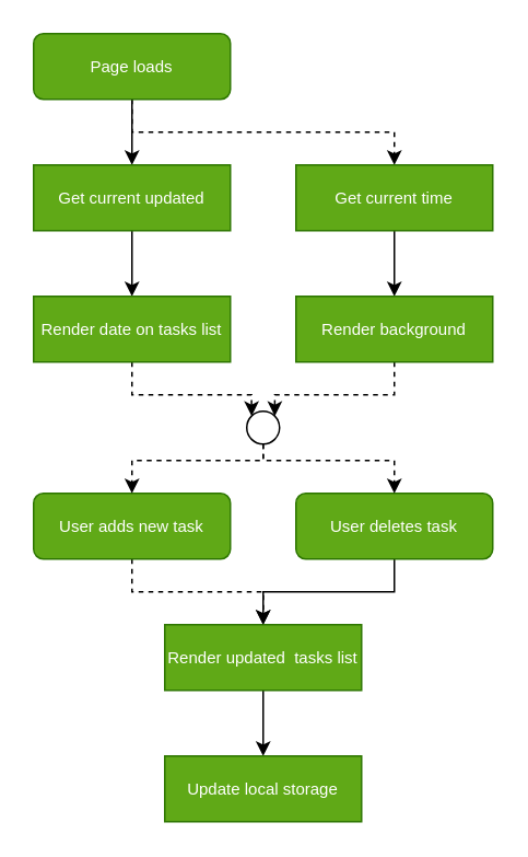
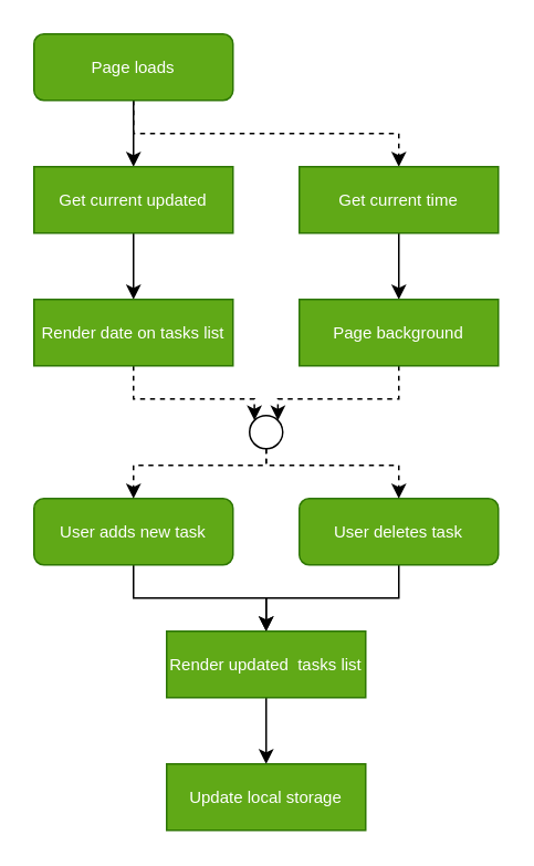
- <mxCell id="14" value="Render background" style="rounded=0;whiteSpace=wrap;html=1;fillColor=#60a917;strokeColor=#2D7600;fontSize=10;fontColor=#ffffff;" parent="1" vertex="1"><mxGeometry x="180" y="180" width="120" height="40" as="geometry" /></mxCell>
+ <mxCell id="14" value="Page background" style="rounded=0;whiteSpace=wrap;html=1;fillColor=#60a917;strokeColor=#2D7600;fontSize=10;fontColor=#ffffff;" parent="1" vertex="1"><mxGeometry x="180" y="180" width="120" height="40" as="geometry" /></mxCell>
- <mxCell id="5" style="edgeStyle=orthogonalEdgeStyle;rounded=0;orthogonalLoop=1;jettySize=auto;html=1;exitX=0.5;exitY=1;exitDx=0;exitDy=0;dashed=1;" parent="1" source="6" target="8" edge="1"><mxGeometry relative="1" as="geometry" /></mxCell>
+ <mxCell id="5" style="edgeStyle=orthogonalEdgeStyle;rounded=0;orthogonalLoop=1;jettySize=auto;html=1;exitX=0.5;exitY=1;exitDx=0;exitDy=0;" parent="1" source="6" target="8" edge="1"><mxGeometry relative="1" as="geometry" /></mxCell>
